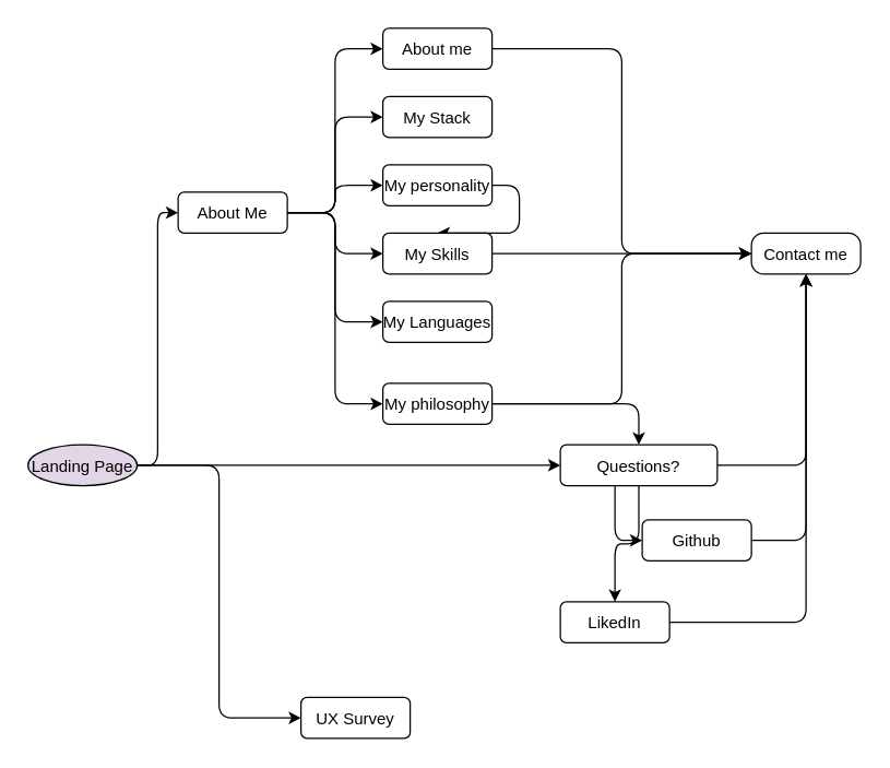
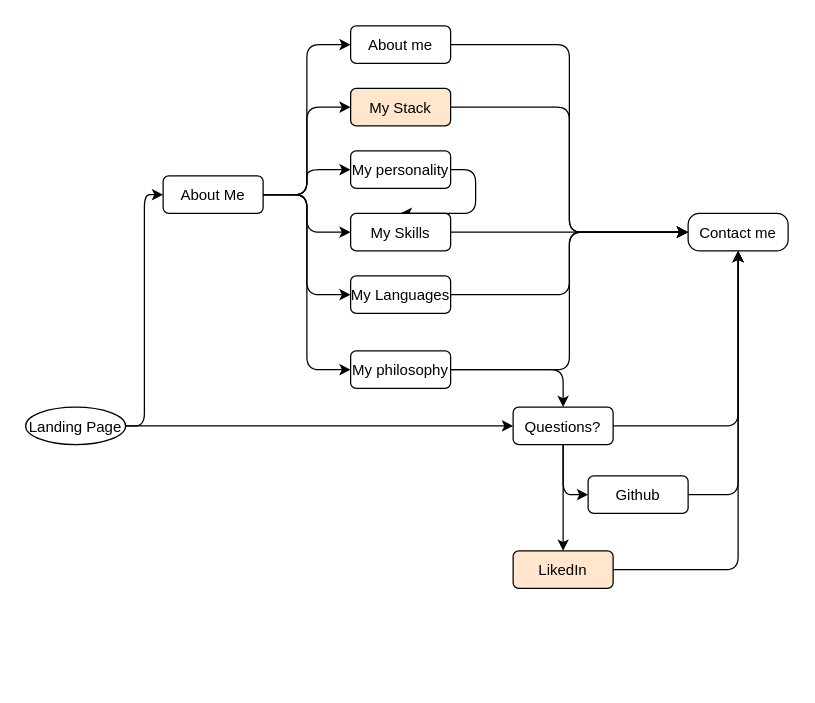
- <mxCell id="22" value="My Stack" style="rounded=1;" parent="1" vertex="1"><mxGeometry x="280" y="70" width="80" height="30" as="geometry" /></mxCell>
+ <mxCell id="22" value="My Stack" style="rounded=1;fillColor=#ffe6cc;" parent="1" vertex="1"><mxGeometry x="280" y="70" width="80" height="30" as="geometry" /></mxCell>
+ <mxCell id="21" style="edgeStyle=orthogonalEdgeStyle;orthogonalLoop=1;jettySize=auto;html=1;exitX=1;exitY=0.5;exitDx=0;exitDy=0;entryX=0;entryY=0.5;entryDx=0;entryDy=0;" parent="1" source="22" target="30" edge="1"><mxGeometry relative="1" as="geometry" /></mxCell>
+ <mxCell id="27" style="edgeStyle=orthogonalEdgeStyle;orthogonalLoop=1;jettySize=auto;html=1;exitX=1;exitY=0.5;exitDx=0;exitDy=0;entryX=0;entryY=0.5;entryDx=0;entryDy=0;" parent="1" source="28" target="30" edge="1"><mxGeometry relative="1" as="geometry" /></mxCell>
- <mxCell id="3" value="Landing Page" style="ellipse;rounded=1;fillColor=#e1d5e7;" parent="1" vertex="1"><mxGeometry x="20" y="325" width="80" height="30" as="geometry" /></mxCell>
+ <mxCell id="3" value="Landing Page" style="ellipse;rounded=1;" parent="1" vertex="1"><mxGeometry x="20" y="325" width="80" height="30" as="geometry" /></mxCell>
- <mxCell id="9" value="Questions?" style="rounded=1;" parent="1" vertex="1"><mxGeometry x="410" y="325" width="115" height="30" as="geometry" /></mxCell>
+ <mxCell id="9" value="Questions?" style="rounded=1;" parent="1" vertex="1"><mxGeometry x="410" y="325" width="80" height="30" as="geometry" /></mxCell>
- <mxCell id="32" value="LikedIn" style="rounded=1;" parent="1" vertex="1"><mxGeometry x="410" y="440" width="80" height="30" as="geometry" /></mxCell>
+ <mxCell id="32" value="LikedIn" style="rounded=1;fillColor=#ffe6cc;" parent="1" vertex="1"><mxGeometry x="410" y="440" width="80" height="30" as="geometry" /></mxCell>
- <mxCell id="2" style="edgeStyle=orthogonalEdgeStyle;orthogonalLoop=1;jettySize=auto;html=1;exitX=1;exitY=0.5;exitDx=0;exitDy=0;entryX=0;entryY=0.5;entryDx=0;entryDy=0;" parent="1" source="3" target="35" edge="1"><mxGeometry relative="1" as="geometry" /></mxCell>
- <mxCell id="35" value="UX Survey" style="rounded=1;" parent="1" vertex="1"><mxGeometry x="220" y="510" width="80" height="30" as="geometry" /></mxCell>
